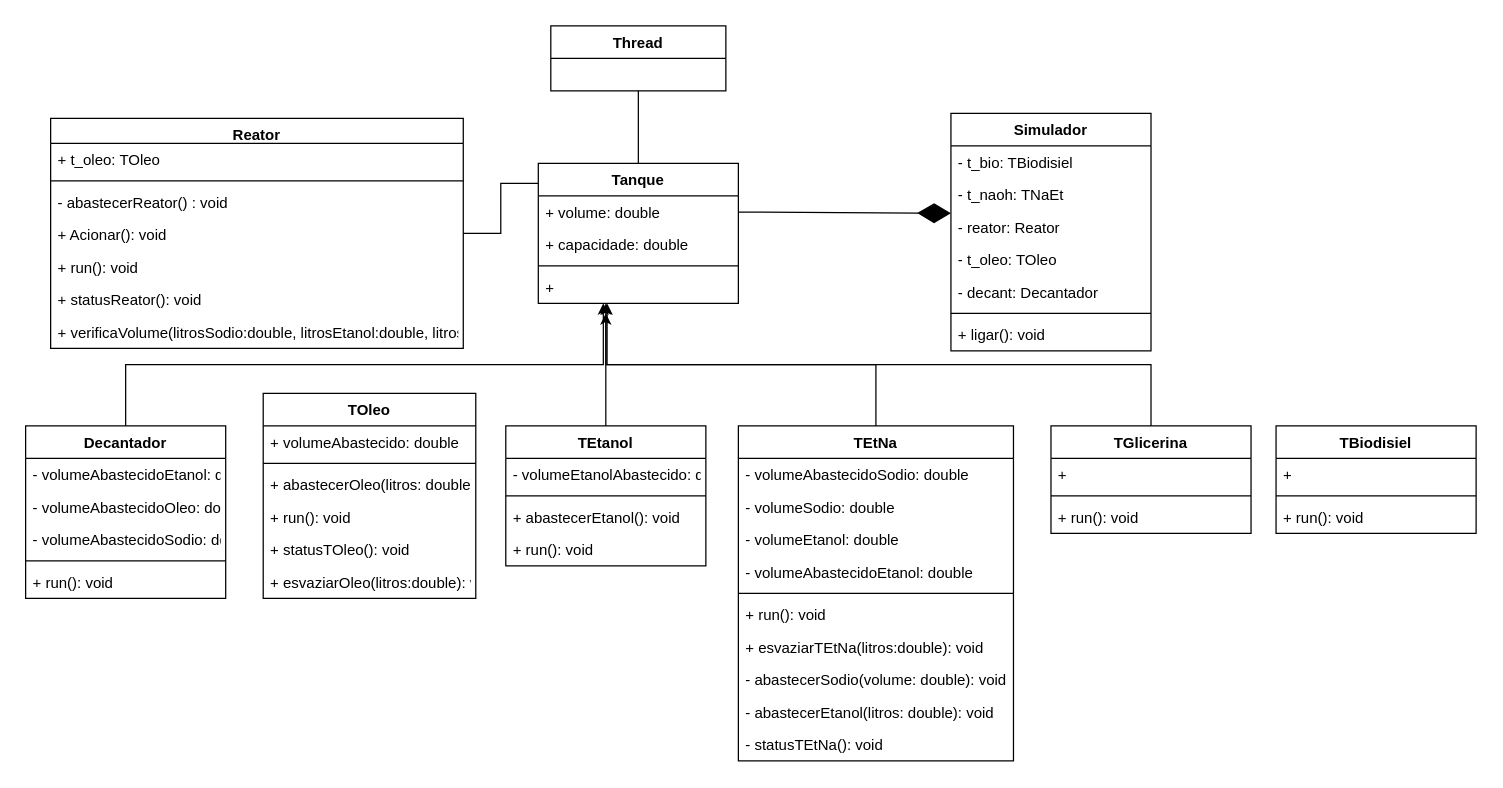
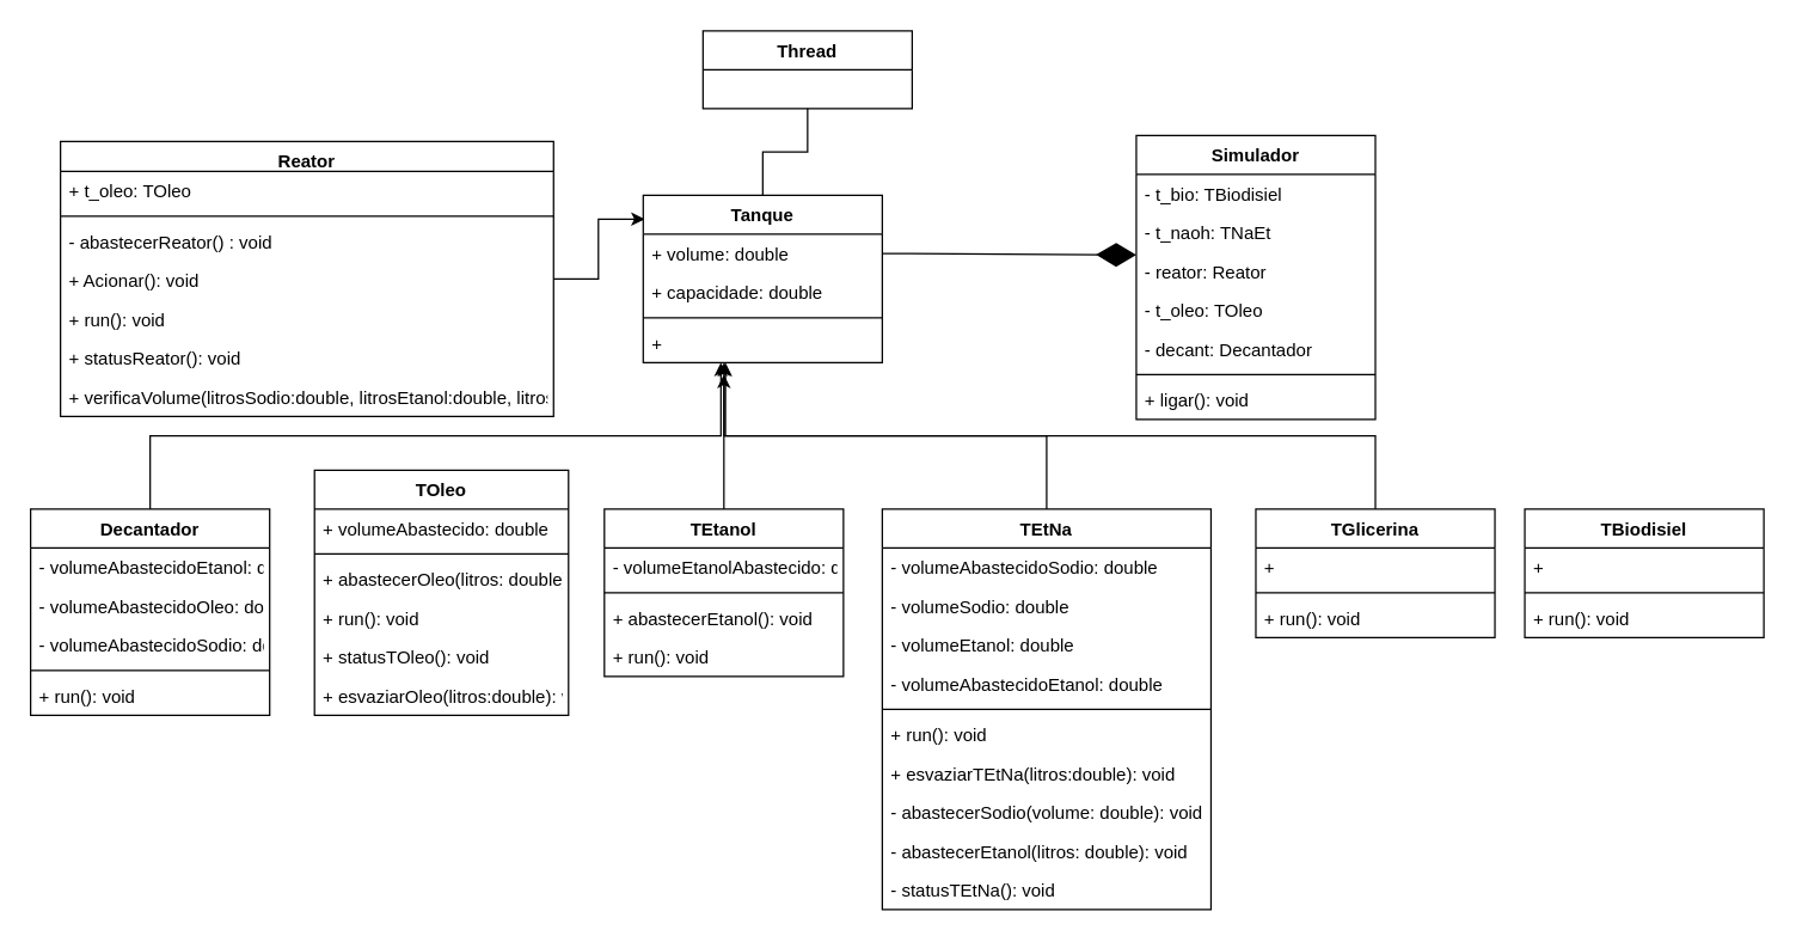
- <mxCell id="2" value="Thread" style="swimlane;fontStyle=1;childLayout=stackLayout;horizontal=1;startSize=26;fillColor=none;horizontalStack=0;resizeParent=1;resizeParentMax=0;resizeLast=0;collapsible=1;marginBottom=0;" parent="1" vertex="1"><mxGeometry x="440" y="20" width="140" height="52" as="geometry" /></mxCell>
+ <mxCell id="2" value="Thread" style="swimlane;fontStyle=1;childLayout=stackLayout;horizontal=1;startSize=26;fillColor=none;horizontalStack=0;resizeParent=1;resizeParentMax=0;resizeLast=0;collapsible=1;marginBottom=0;" parent="1" vertex="1"><mxGeometry x="470" y="20" width="140" height="52" as="geometry" /></mxCell>
- <mxCell id="11" style="edgeStyle=orthogonalEdgeStyle;rounded=0;orthogonalLoop=1;jettySize=auto;html=1;entryX=0.006;entryY=0.143;entryDx=0;entryDy=0;entryPerimeter=0;endArrow=none;" parent="1" source="12" target="62" edge="1"><mxGeometry relative="1" as="geometry" /></mxCell>
+ <mxCell id="11" style="edgeStyle=orthogonalEdgeStyle;rounded=0;orthogonalLoop=1;jettySize=auto;html=1;entryX=0.006;entryY=0.143;entryDx=0;entryDy=0;entryPerimeter=0;" parent="1" source="12" target="62" edge="1"><mxGeometry relative="1" as="geometry" /></mxCell>
